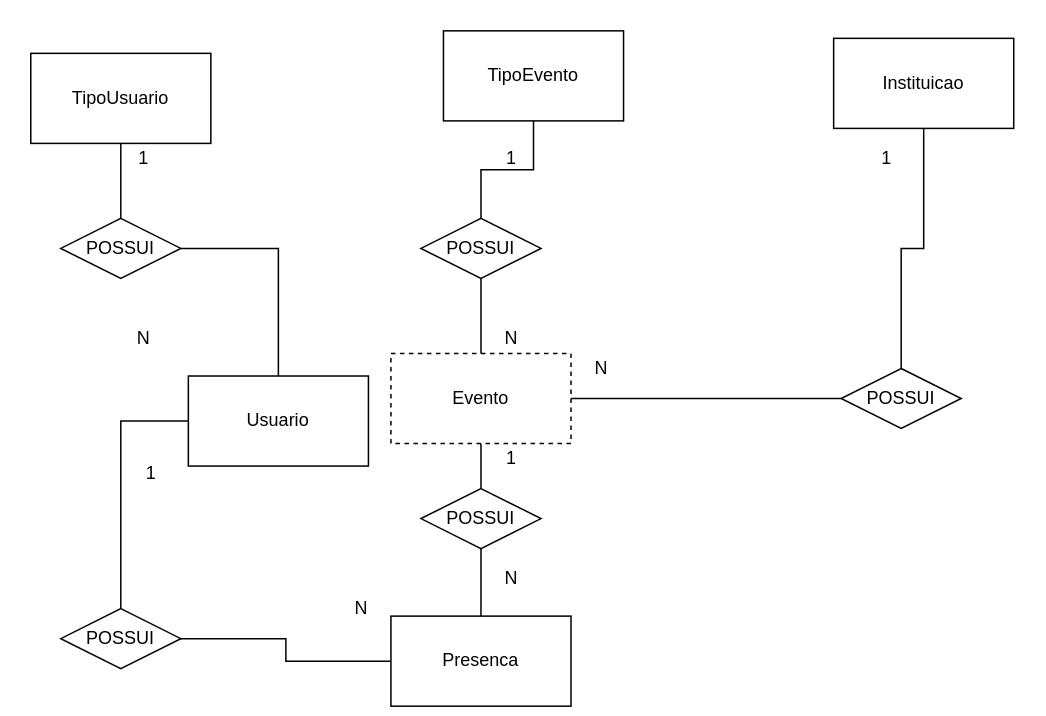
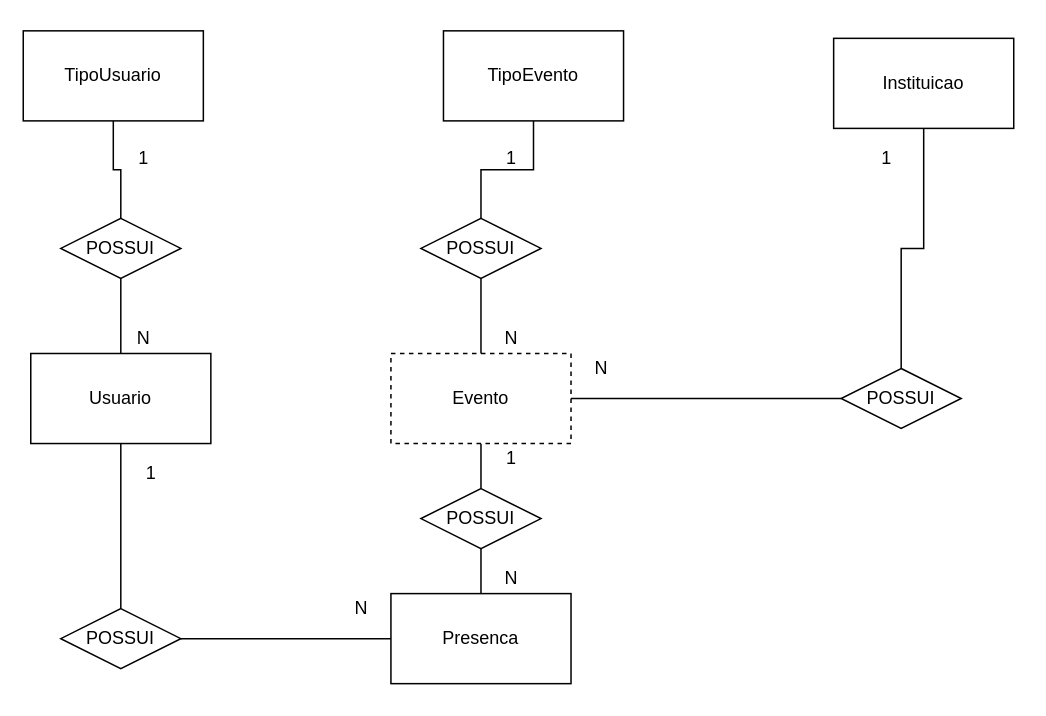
- <mxCell id="3" value="TipoUsuario" style="rounded=0;whiteSpace=wrap;html=1;" parent="1" vertex="1"><mxGeometry x="20" y="35" width="120" height="60" as="geometry" /></mxCell>
+ <mxCell id="3" value="TipoUsuario" style="rounded=0;whiteSpace=wrap;html=1;" parent="1" vertex="1"><mxGeometry x="15" y="20" width="120" height="60" as="geometry" /></mxCell>
- <mxCell id="5" value="Usuario" style="rounded=0;whiteSpace=wrap;html=1;" parent="1" vertex="1"><mxGeometry x="125" y="250" width="120" height="60" as="geometry" /></mxCell>
+ <mxCell id="5" value="Usuario" style="rounded=0;whiteSpace=wrap;html=1;" parent="1" vertex="1"><mxGeometry x="20" y="235" width="120" height="60" as="geometry" /></mxCell>
- <mxCell id="10" value="Presenca" style="rounded=0;whiteSpace=wrap;html=1;" parent="1" vertex="1"><mxGeometry x="260" y="410" width="120" height="60" as="geometry" /></mxCell>
+ <mxCell id="10" value="Presenca" style="rounded=0;whiteSpace=wrap;html=1;" parent="1" vertex="1"><mxGeometry x="260" y="395" width="120" height="60" as="geometry" /></mxCell>
